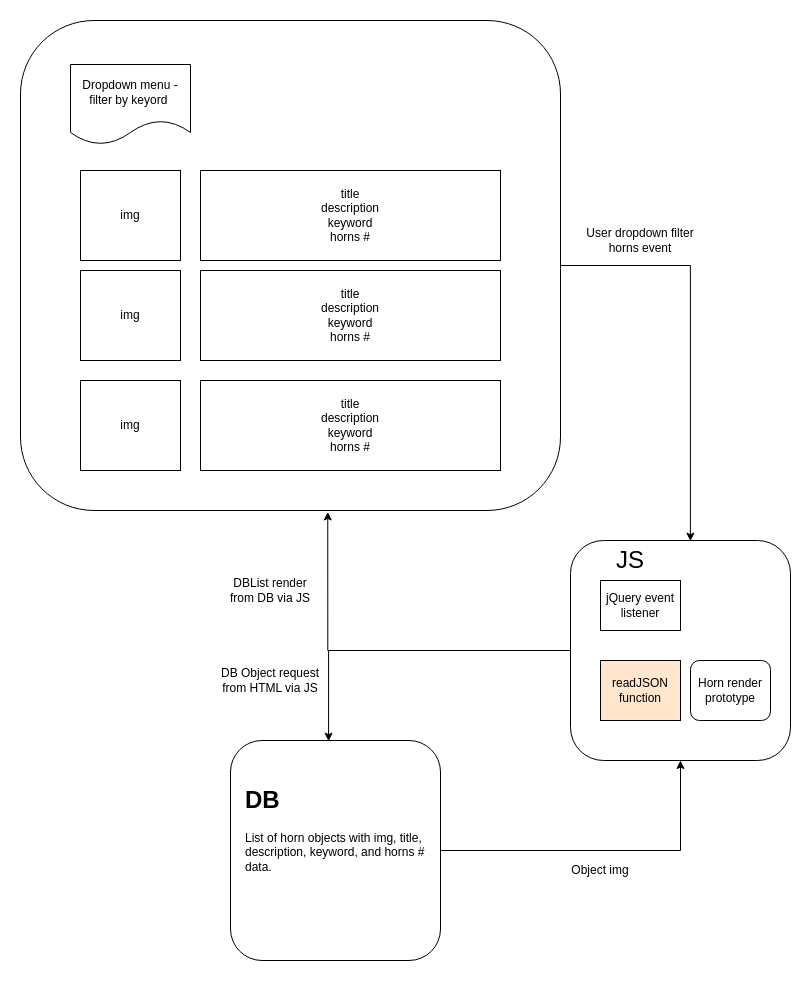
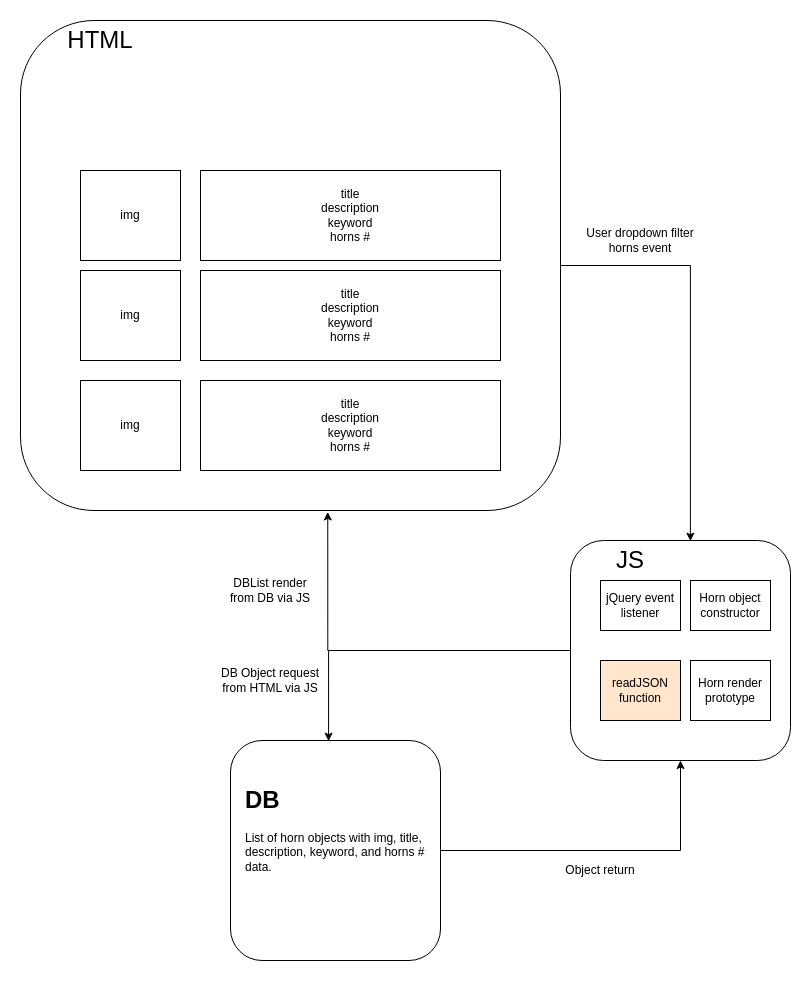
+ <mxCell id="16" value="&lt;font style=&quot;font-size: 24px&quot;&gt;HTML&lt;/font&gt;" style="text;html=1;strokeColor=none;fillColor=none;align=center;verticalAlign=middle;whiteSpace=wrap;rounded=0;" vertex="1" parent="1"><mxGeometry x="80" y="30" width="40" height="20" as="geometry" /></mxCell>
- <mxCell id="15" value="Dropdown menu - filter by keyord&amp;nbsp;" style="shape=document;whiteSpace=wrap;html=1;boundedLbl=1;" vertex="1" parent="1"><mxGeometry x="70" y="64" width="120" height="80" as="geometry" /></mxCell>
+ <mxCell id="22" value="Horn object constructor" style="rounded=0;whiteSpace=wrap;html=1;" vertex="1" parent="1"><mxGeometry x="690" y="580" width="80" height="50" as="geometry" /></mxCell>
- <mxCell id="23" value="Horn render prototype" style="whiteSpace=wrap;html=1;rounded=1;" vertex="1" parent="1"><mxGeometry x="690" y="660" width="80" height="60" as="geometry" /></mxCell>
+ <mxCell id="23" value="Horn render prototype" style="rounded=0;whiteSpace=wrap;html=1;" vertex="1" parent="1"><mxGeometry x="690" y="660" width="80" height="60" as="geometry" /></mxCell>
- <mxCell id="27" value="Object img" style="text;html=1;strokeColor=none;fillColor=none;align=center;verticalAlign=middle;whiteSpace=wrap;rounded=0;" vertex="1" parent="1"><mxGeometry x="530" y="850" width="140" height="40" as="geometry" /></mxCell>
+ <mxCell id="27" value="Object return" style="text;html=1;strokeColor=none;fillColor=none;align=center;verticalAlign=middle;whiteSpace=wrap;rounded=0;" vertex="1" parent="1"><mxGeometry x="530" y="850" width="140" height="40" as="geometry" /></mxCell>
